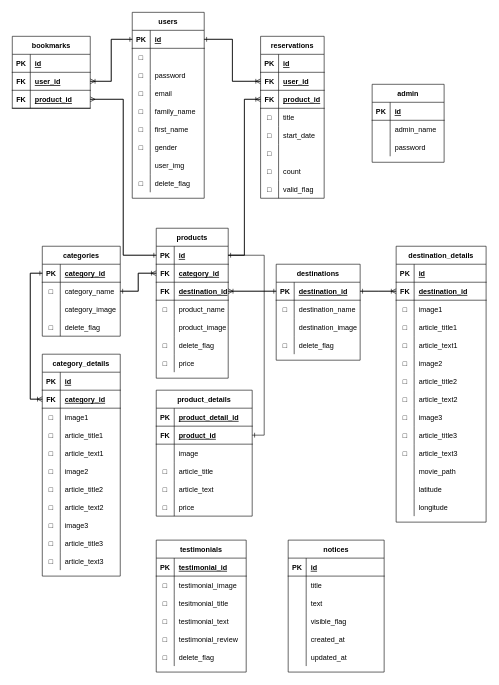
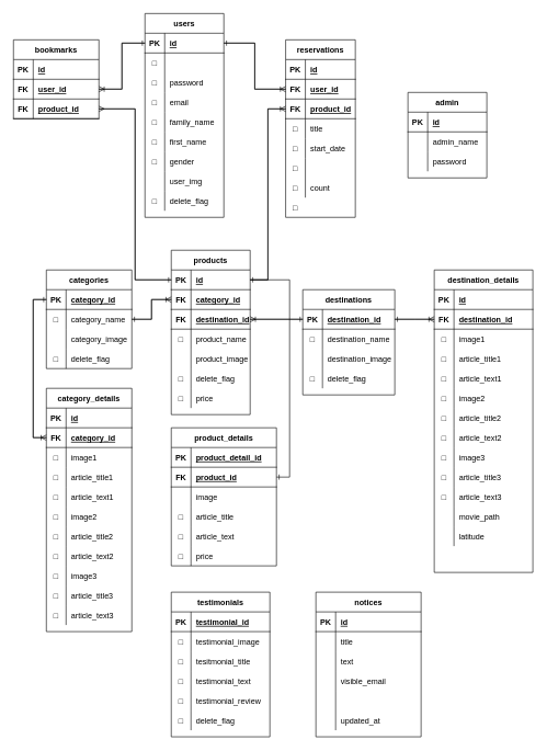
- <mxCell id="53" value="valid_flag" style="shape=partialRectangle;connectable=0;fillColor=none;top=0;left=0;bottom=0;right=0;align=left;spacingLeft=6;overflow=hidden;" parent="51" vertex="1"><mxGeometry x="30" width="76" height="30" as="geometry" /></mxCell>
- <mxCell id="183" value="longitude" style="shape=partialRectangle;connectable=0;fillColor=none;top=0;left=0;bottom=0;right=0;align=left;spacingLeft=6;overflow=hidden;" parent="181" vertex="1"><mxGeometry x="30" width="120" height="30" as="geometry" /></mxCell>
- <mxCell id="257" value="visible_flag" style="shape=partialRectangle;connectable=0;fillColor=none;top=0;left=0;bottom=0;right=0;align=left;spacingLeft=6;overflow=hidden;" vertex="1" parent="255"><mxGeometry x="30" width="130" height="30" as="geometry" /></mxCell>
+ <mxCell id="257" value="visible_email" style="shape=partialRectangle;connectable=0;fillColor=none;top=0;left=0;bottom=0;right=0;align=left;spacingLeft=6;overflow=hidden;" vertex="1" parent="255"><mxGeometry x="30" width="130" height="30" as="geometry" /></mxCell>
- <mxCell id="260" value="created_at" style="shape=partialRectangle;connectable=0;fillColor=none;top=0;left=0;bottom=0;right=0;align=left;spacingLeft=6;overflow=hidden;" vertex="1" parent="258"><mxGeometry x="30" width="130" height="30" as="geometry" /></mxCell>
